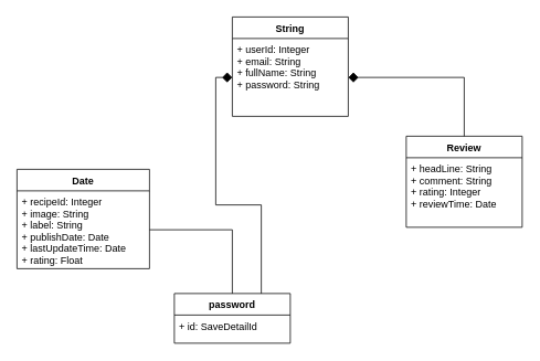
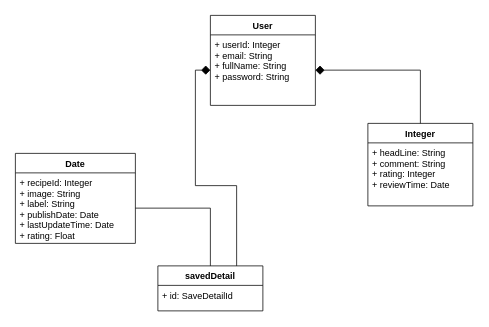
- <mxCell id="4" value="String" style="swimlane;fontStyle=1;childLayout=stackLayout;horizontal=1;startSize=26;fillColor=none;horizontalStack=0;resizeParent=1;resizeParentMax=0;resizeLast=0;collapsible=1;marginBottom=0;" parent="1" vertex="1"><mxGeometry x="280" y="20" width="140" height="120" as="geometry" /></mxCell>
+ <mxCell id="4" value="User" style="swimlane;fontStyle=1;childLayout=stackLayout;horizontal=1;startSize=26;fillColor=none;horizontalStack=0;resizeParent=1;resizeParentMax=0;resizeLast=0;collapsible=1;marginBottom=0;" parent="1" vertex="1"><mxGeometry x="280" y="20" width="140" height="120" as="geometry" /></mxCell>
- <mxCell id="7" value="Review" style="swimlane;fontStyle=1;childLayout=stackLayout;horizontal=1;startSize=26;fillColor=none;horizontalStack=0;resizeParent=1;resizeParentMax=0;resizeLast=0;collapsible=1;marginBottom=0;" parent="1" vertex="1"><mxGeometry x="490" y="164" width="140" height="110" as="geometry" /></mxCell>
+ <mxCell id="7" value="Integer" style="swimlane;fontStyle=1;childLayout=stackLayout;horizontal=1;startSize=26;fillColor=none;horizontalStack=0;resizeParent=1;resizeParentMax=0;resizeLast=0;collapsible=1;marginBottom=0;" parent="1" vertex="1"><mxGeometry x="490" y="164" width="140" height="110" as="geometry" /></mxCell>
- <mxCell id="11" value="password" style="swimlane;fontStyle=1;childLayout=stackLayout;horizontal=1;startSize=26;fillColor=none;horizontalStack=0;resizeParent=1;resizeParentMax=0;resizeLast=0;collapsible=1;marginBottom=0;" vertex="1" parent="1"><mxGeometry x="210" y="354" width="140" height="60" as="geometry" /></mxCell>
+ <mxCell id="11" value="savedDetail" style="swimlane;fontStyle=1;childLayout=stackLayout;horizontal=1;startSize=26;fillColor=none;horizontalStack=0;resizeParent=1;resizeParentMax=0;resizeLast=0;collapsible=1;marginBottom=0;" vertex="1" parent="1"><mxGeometry x="210" y="354" width="140" height="60" as="geometry" /></mxCell>
